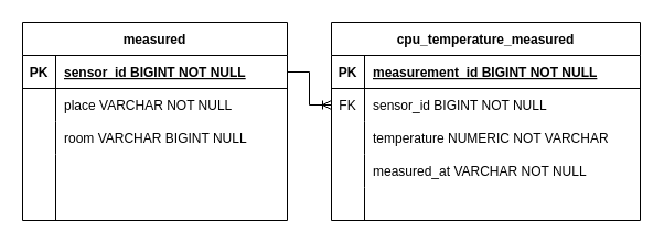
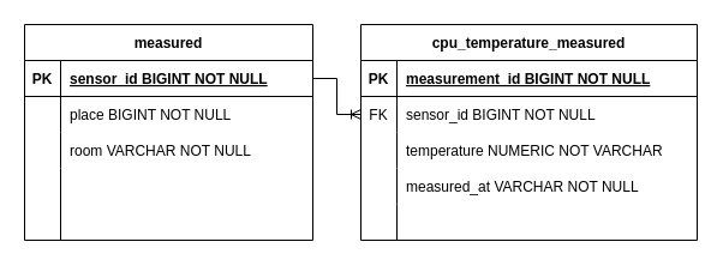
- <mxCell id="8" value="place VARCHAR NOT NULL" style="shape=partialRectangle;connectable=0;fillColor=none;top=0;left=0;bottom=0;right=0;align=left;spacingLeft=6;overflow=hidden;" vertex="1" parent="6"><mxGeometry x="30" width="210" height="30" as="geometry"><mxRectangle width="210" height="30" as="alternateBounds" /></mxGeometry></mxCell>
+ <mxCell id="8" value="place BIGINT NOT NULL" style="shape=partialRectangle;connectable=0;fillColor=none;top=0;left=0;bottom=0;right=0;align=left;spacingLeft=6;overflow=hidden;" vertex="1" parent="6"><mxGeometry x="30" width="210" height="30" as="geometry"><mxRectangle width="210" height="30" as="alternateBounds" /></mxGeometry></mxCell>
- <mxCell id="11" value="room VARCHAR BIGINT NULL" style="shape=partialRectangle;connectable=0;fillColor=none;top=0;left=0;bottom=0;right=0;align=left;spacingLeft=6;overflow=hidden;" vertex="1" parent="9"><mxGeometry x="30" width="210" height="30" as="geometry"><mxRectangle width="210" height="30" as="alternateBounds" /></mxGeometry></mxCell>
+ <mxCell id="11" value="room VARCHAR NOT NULL" style="shape=partialRectangle;connectable=0;fillColor=none;top=0;left=0;bottom=0;right=0;align=left;spacingLeft=6;overflow=hidden;" vertex="1" parent="9"><mxGeometry x="30" width="210" height="30" as="geometry"><mxRectangle width="210" height="30" as="alternateBounds" /></mxGeometry></mxCell>
